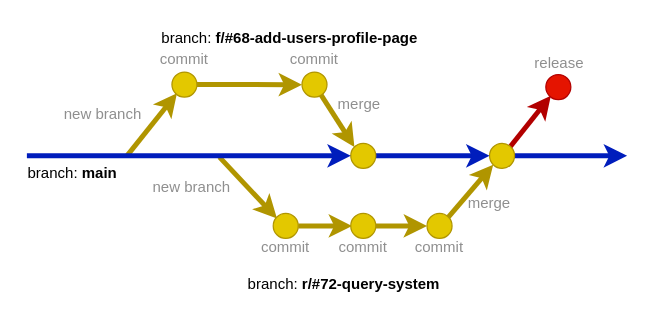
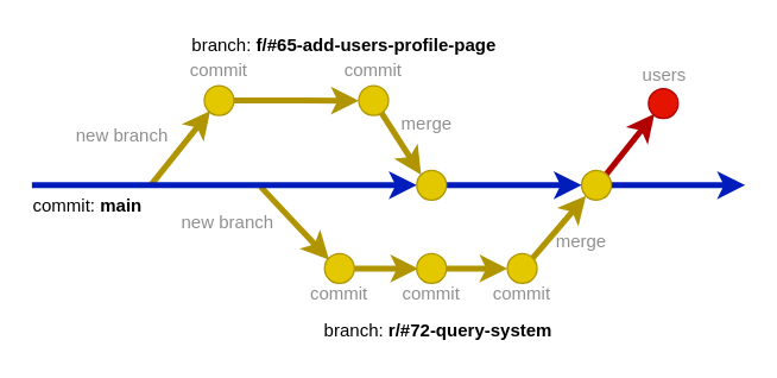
- <mxCell id="11" value="branch:&lt;b&gt; f/#68-add-users-profile-page&lt;/b&gt;" style="text;html=1;strokeColor=none;fillColor=none;align=left;verticalAlign=middle;whiteSpace=wrap;rounded=0;" parent="1" vertex="1"><mxGeometry x="127" y="20" width="224" height="20" as="geometry" /></mxCell>
+ <mxCell id="11" value="branch:&lt;b&gt; f/#65-add-users-profile-page&lt;/b&gt;" style="text;html=1;strokeColor=none;fillColor=none;align=left;verticalAlign=middle;whiteSpace=wrap;rounded=0;" parent="1" vertex="1"><mxGeometry x="127" y="20" width="224" height="20" as="geometry" /></mxCell>
- <mxCell id="32" value="release" style="text;html=1;strokeColor=none;fillColor=none;align=center;verticalAlign=middle;whiteSpace=wrap;rounded=0;fontColor=#8F8F8F;" vertex="1" parent="1"><mxGeometry x="419" y="40" width="56" height="20" as="geometry" /></mxCell>
+ <mxCell id="32" value="users" style="text;html=1;strokeColor=none;fillColor=none;align=center;verticalAlign=middle;whiteSpace=wrap;rounded=0;fontColor=#8F8F8F;" vertex="1" parent="1"><mxGeometry x="419" y="40" width="56" height="20" as="geometry" /></mxCell>
- <mxCell id="4" value="branch: &lt;b&gt;main&lt;/b&gt;" style="text;html=1;strokeColor=none;fillColor=none;align=left;verticalAlign=middle;whiteSpace=wrap;rounded=0;" parent="1" vertex="1"><mxGeometry x="20" y="128" width="90" height="20" as="geometry" /></mxCell>
+ <mxCell id="4" value="commit: &lt;b&gt;main&lt;/b&gt;" style="text;html=1;strokeColor=none;fillColor=none;align=left;verticalAlign=middle;whiteSpace=wrap;rounded=0;" parent="1" vertex="1"><mxGeometry x="20" y="128" width="90" height="20" as="geometry" /></mxCell>
- <mxCell id="22" value="branch:&lt;b&gt;&amp;nbsp;r/#72-query-system&lt;/b&gt;" style="text;html=1;strokeColor=none;fillColor=none;align=left;verticalAlign=middle;whiteSpace=wrap;rounded=0;" vertex="1" parent="1"><mxGeometry x="196" y="217" width="173" height="20" as="geometry" /></mxCell>
+ <mxCell id="22" value="branch:&lt;b&gt;&amp;nbsp;r/#72-query-system&lt;/b&gt;" style="text;html=1;strokeColor=none;fillColor=none;align=left;verticalAlign=middle;whiteSpace=wrap;rounded=0;" vertex="1" parent="1"><mxGeometry x="216" y="212" width="173" height="20" as="geometry" /></mxCell>
